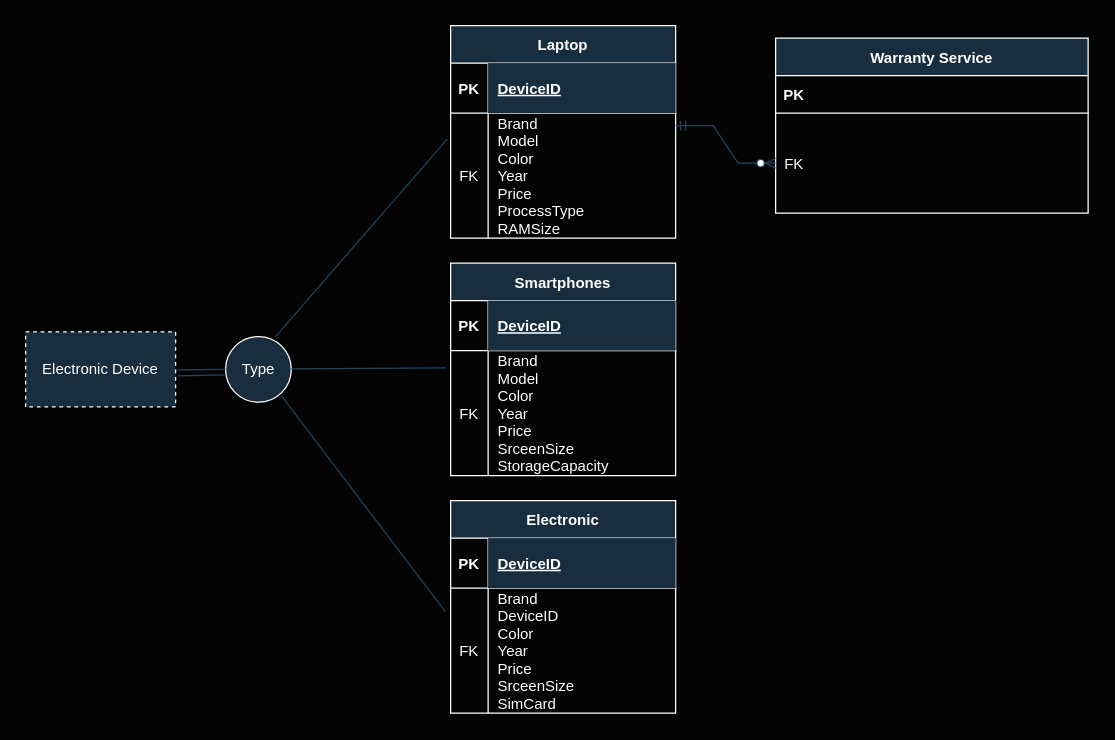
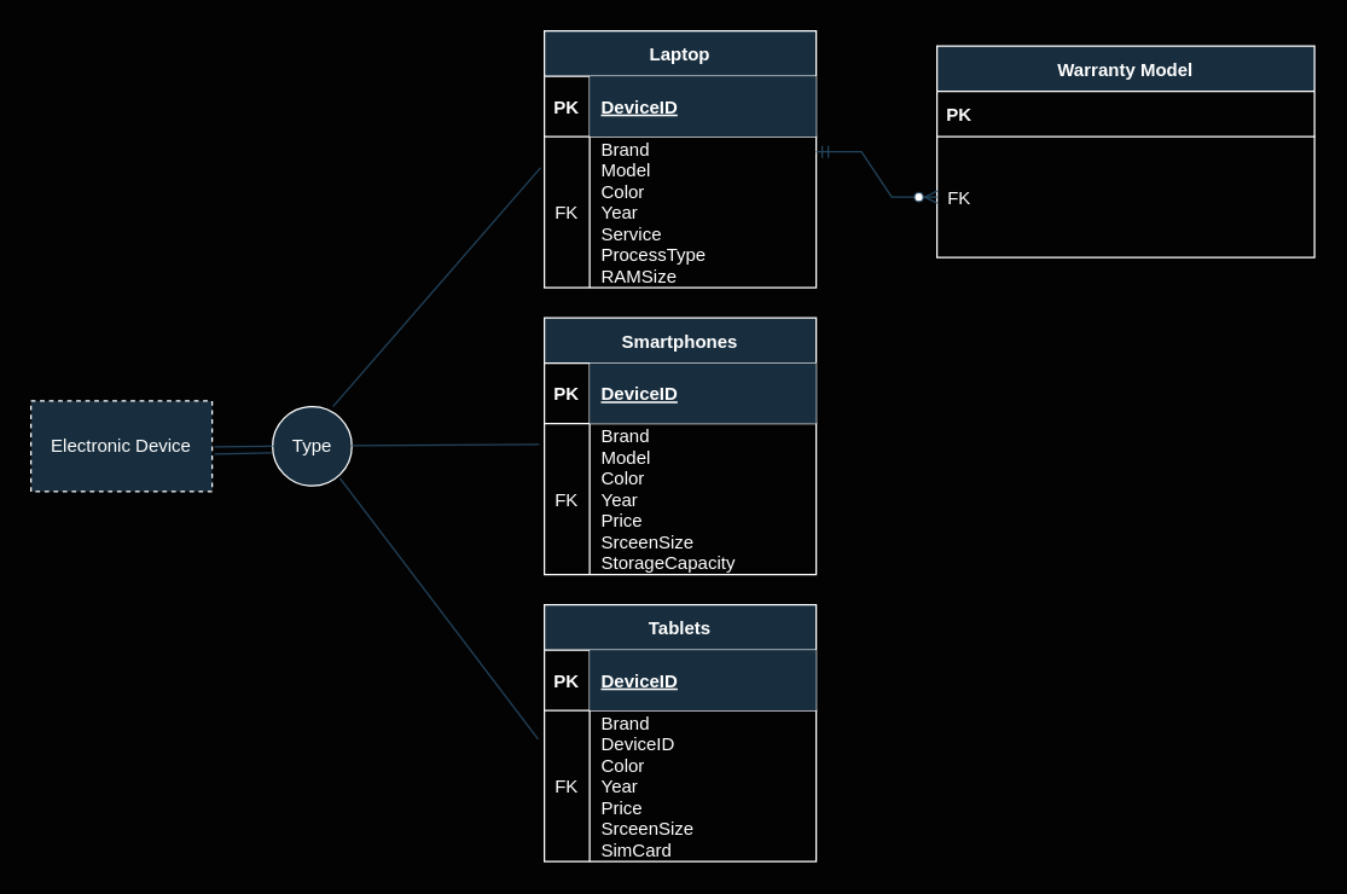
- <mxCell id="2" value="Warranty Service" style="shape=table;startSize=30;container=1;collapsible=1;childLayout=tableLayout;fixedRows=1;rowLines=0;fontStyle=1;align=center;resizeLast=1;labelBackgroundColor=none;fillColor=#182E3E;strokeColor=#FFFFFF;fontColor=#FFFFFF;" parent="1" vertex="1"><mxGeometry x="620" y="30" width="250" height="140" as="geometry" /></mxCell>
+ <mxCell id="2" value="Warranty Model" style="shape=table;startSize=30;container=1;collapsible=1;childLayout=tableLayout;fixedRows=1;rowLines=0;fontStyle=1;align=center;resizeLast=1;labelBackgroundColor=none;fillColor=#182E3E;strokeColor=#FFFFFF;fontColor=#FFFFFF;" parent="1" vertex="1"><mxGeometry x="620" y="30" width="250" height="140" as="geometry" /></mxCell>
- <mxCell id="13" value="Brand&#10;Model&#10;Color&#10;Year&#10;Price&#10;ProcessType&#10;RAMSize&#10;" style="shape=partialRectangle;overflow=hidden;connectable=0;fillColor=none;top=0;left=0;bottom=0;right=0;align=left;spacingLeft=6;labelBackgroundColor=none;strokeColor=#FFFFFF;fontColor=#FFFFFF;" parent="11" vertex="1"><mxGeometry x="30" width="150" height="100" as="geometry"><mxRectangle width="150" height="100" as="alternateBounds" /></mxGeometry></mxCell>
+ <mxCell id="13" value="Brand&#10;Model&#10;Color&#10;Year&#10;Service&#10;ProcessType&#10;RAMSize&#10;" style="shape=partialRectangle;overflow=hidden;connectable=0;fillColor=none;top=0;left=0;bottom=0;right=0;align=left;spacingLeft=6;labelBackgroundColor=none;strokeColor=#FFFFFF;fontColor=#FFFFFF;" parent="11" vertex="1"><mxGeometry x="30" width="150" height="100" as="geometry"><mxRectangle width="150" height="100" as="alternateBounds" /></mxGeometry></mxCell>
- <mxCell id="21" value="Electronic" style="shape=table;startSize=30;container=1;collapsible=1;childLayout=tableLayout;fixedRows=1;rowLines=0;fontStyle=1;align=center;resizeLast=1;fillColor=#182E3E;fontColor=#FFFFFF;labelBackgroundColor=none;strokeColor=#FFFFFF;" vertex="1" parent="1"><mxGeometry x="360" y="400" width="180" height="170" as="geometry" /></mxCell>
+ <mxCell id="21" value="Tablets" style="shape=table;startSize=30;container=1;collapsible=1;childLayout=tableLayout;fixedRows=1;rowLines=0;fontStyle=1;align=center;resizeLast=1;fillColor=#182E3E;fontColor=#FFFFFF;labelBackgroundColor=none;strokeColor=#FFFFFF;" vertex="1" parent="1"><mxGeometry x="360" y="400" width="180" height="170" as="geometry" /></mxCell>
